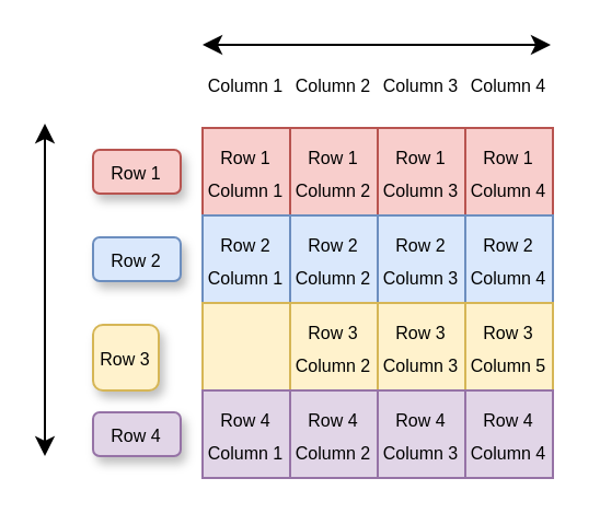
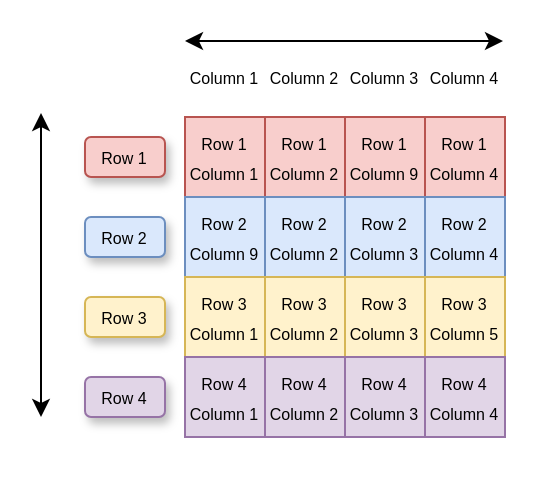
- <mxCell id="28" value="&lt;font style=&quot;font-size: 8px&quot;&gt;&lt;span style=&quot;font-size: 8px&quot;&gt;Row 1&lt;/span&gt;&lt;br&gt;&lt;font style=&quot;font-size: 8px&quot;&gt;Column 3&lt;br&gt;&lt;/font&gt;&lt;/font&gt;" style="text;html=1;strokeColor=none;fillColor=none;align=center;verticalAlign=middle;whiteSpace=wrap;rounded=0;" vertex="1" parent="1"><mxGeometry x="172" y="68" width="40" height="20" as="geometry" /></mxCell>
+ <mxCell id="28" value="&lt;font style=&quot;font-size: 8px&quot;&gt;&lt;span style=&quot;font-size: 8px&quot;&gt;Row 1&lt;/span&gt;&lt;br&gt;&lt;font style=&quot;font-size: 8px&quot;&gt;Column 9&lt;br&gt;&lt;/font&gt;&lt;/font&gt;" style="text;html=1;strokeColor=none;fillColor=none;align=center;verticalAlign=middle;whiteSpace=wrap;rounded=0;" vertex="1" parent="1"><mxGeometry x="172" y="68" width="40" height="20" as="geometry" /></mxCell>
- <mxCell id="30" value="&lt;font style=&quot;font-size: 8px&quot;&gt;&lt;span style=&quot;font-size: 8px&quot;&gt;Row 2&lt;/span&gt;&lt;br&gt;&lt;font style=&quot;font-size: 8px&quot;&gt;Column 1&lt;br&gt;&lt;/font&gt;&lt;/font&gt;" style="text;html=1;strokeColor=none;fillColor=none;align=center;verticalAlign=middle;whiteSpace=wrap;rounded=0;" vertex="1" parent="1"><mxGeometry x="92" y="108" width="40" height="20" as="geometry" /></mxCell>
+ <mxCell id="30" value="&lt;font style=&quot;font-size: 8px&quot;&gt;&lt;span style=&quot;font-size: 8px&quot;&gt;Row 2&lt;/span&gt;&lt;br&gt;&lt;font style=&quot;font-size: 8px&quot;&gt;Column 9&lt;br&gt;&lt;/font&gt;&lt;/font&gt;" style="text;html=1;strokeColor=none;fillColor=none;align=center;verticalAlign=middle;whiteSpace=wrap;rounded=0;" vertex="1" parent="1"><mxGeometry x="92" y="108" width="40" height="20" as="geometry" /></mxCell>
+ <mxCell id="34" value="&lt;font style=&quot;font-size: 8px&quot;&gt;&lt;span style=&quot;font-size: 8px&quot;&gt;Row 3&lt;/span&gt;&lt;br&gt;&lt;font style=&quot;font-size: 8px&quot;&gt;Column 1&lt;br&gt;&lt;/font&gt;&lt;/font&gt;" style="text;html=1;strokeColor=none;fillColor=none;align=center;verticalAlign=middle;whiteSpace=wrap;rounded=0;" vertex="1" parent="1"><mxGeometry x="92" y="148" width="40" height="20" as="geometry" /></mxCell>
- <mxCell id="24" value="&lt;font style=&quot;font-size: 8px&quot;&gt;Row 3&lt;/font&gt;" style="text;html=1;strokeColor=#d6b656;fillColor=#fff2cc;align=center;verticalAlign=middle;whiteSpace=wrap;rounded=1;shadow=1;" vertex="1" parent="1"><mxGeometry x="42" y="148" width="30" height="30" as="geometry" /></mxCell>
+ <mxCell id="24" value="&lt;font style=&quot;font-size: 8px&quot;&gt;Row 3&lt;/font&gt;" style="text;html=1;strokeColor=#d6b656;fillColor=#fff2cc;align=center;verticalAlign=middle;whiteSpace=wrap;rounded=1;shadow=1;" vertex="1" parent="1"><mxGeometry x="42" y="148" width="40" height="20" as="geometry" /></mxCell>
